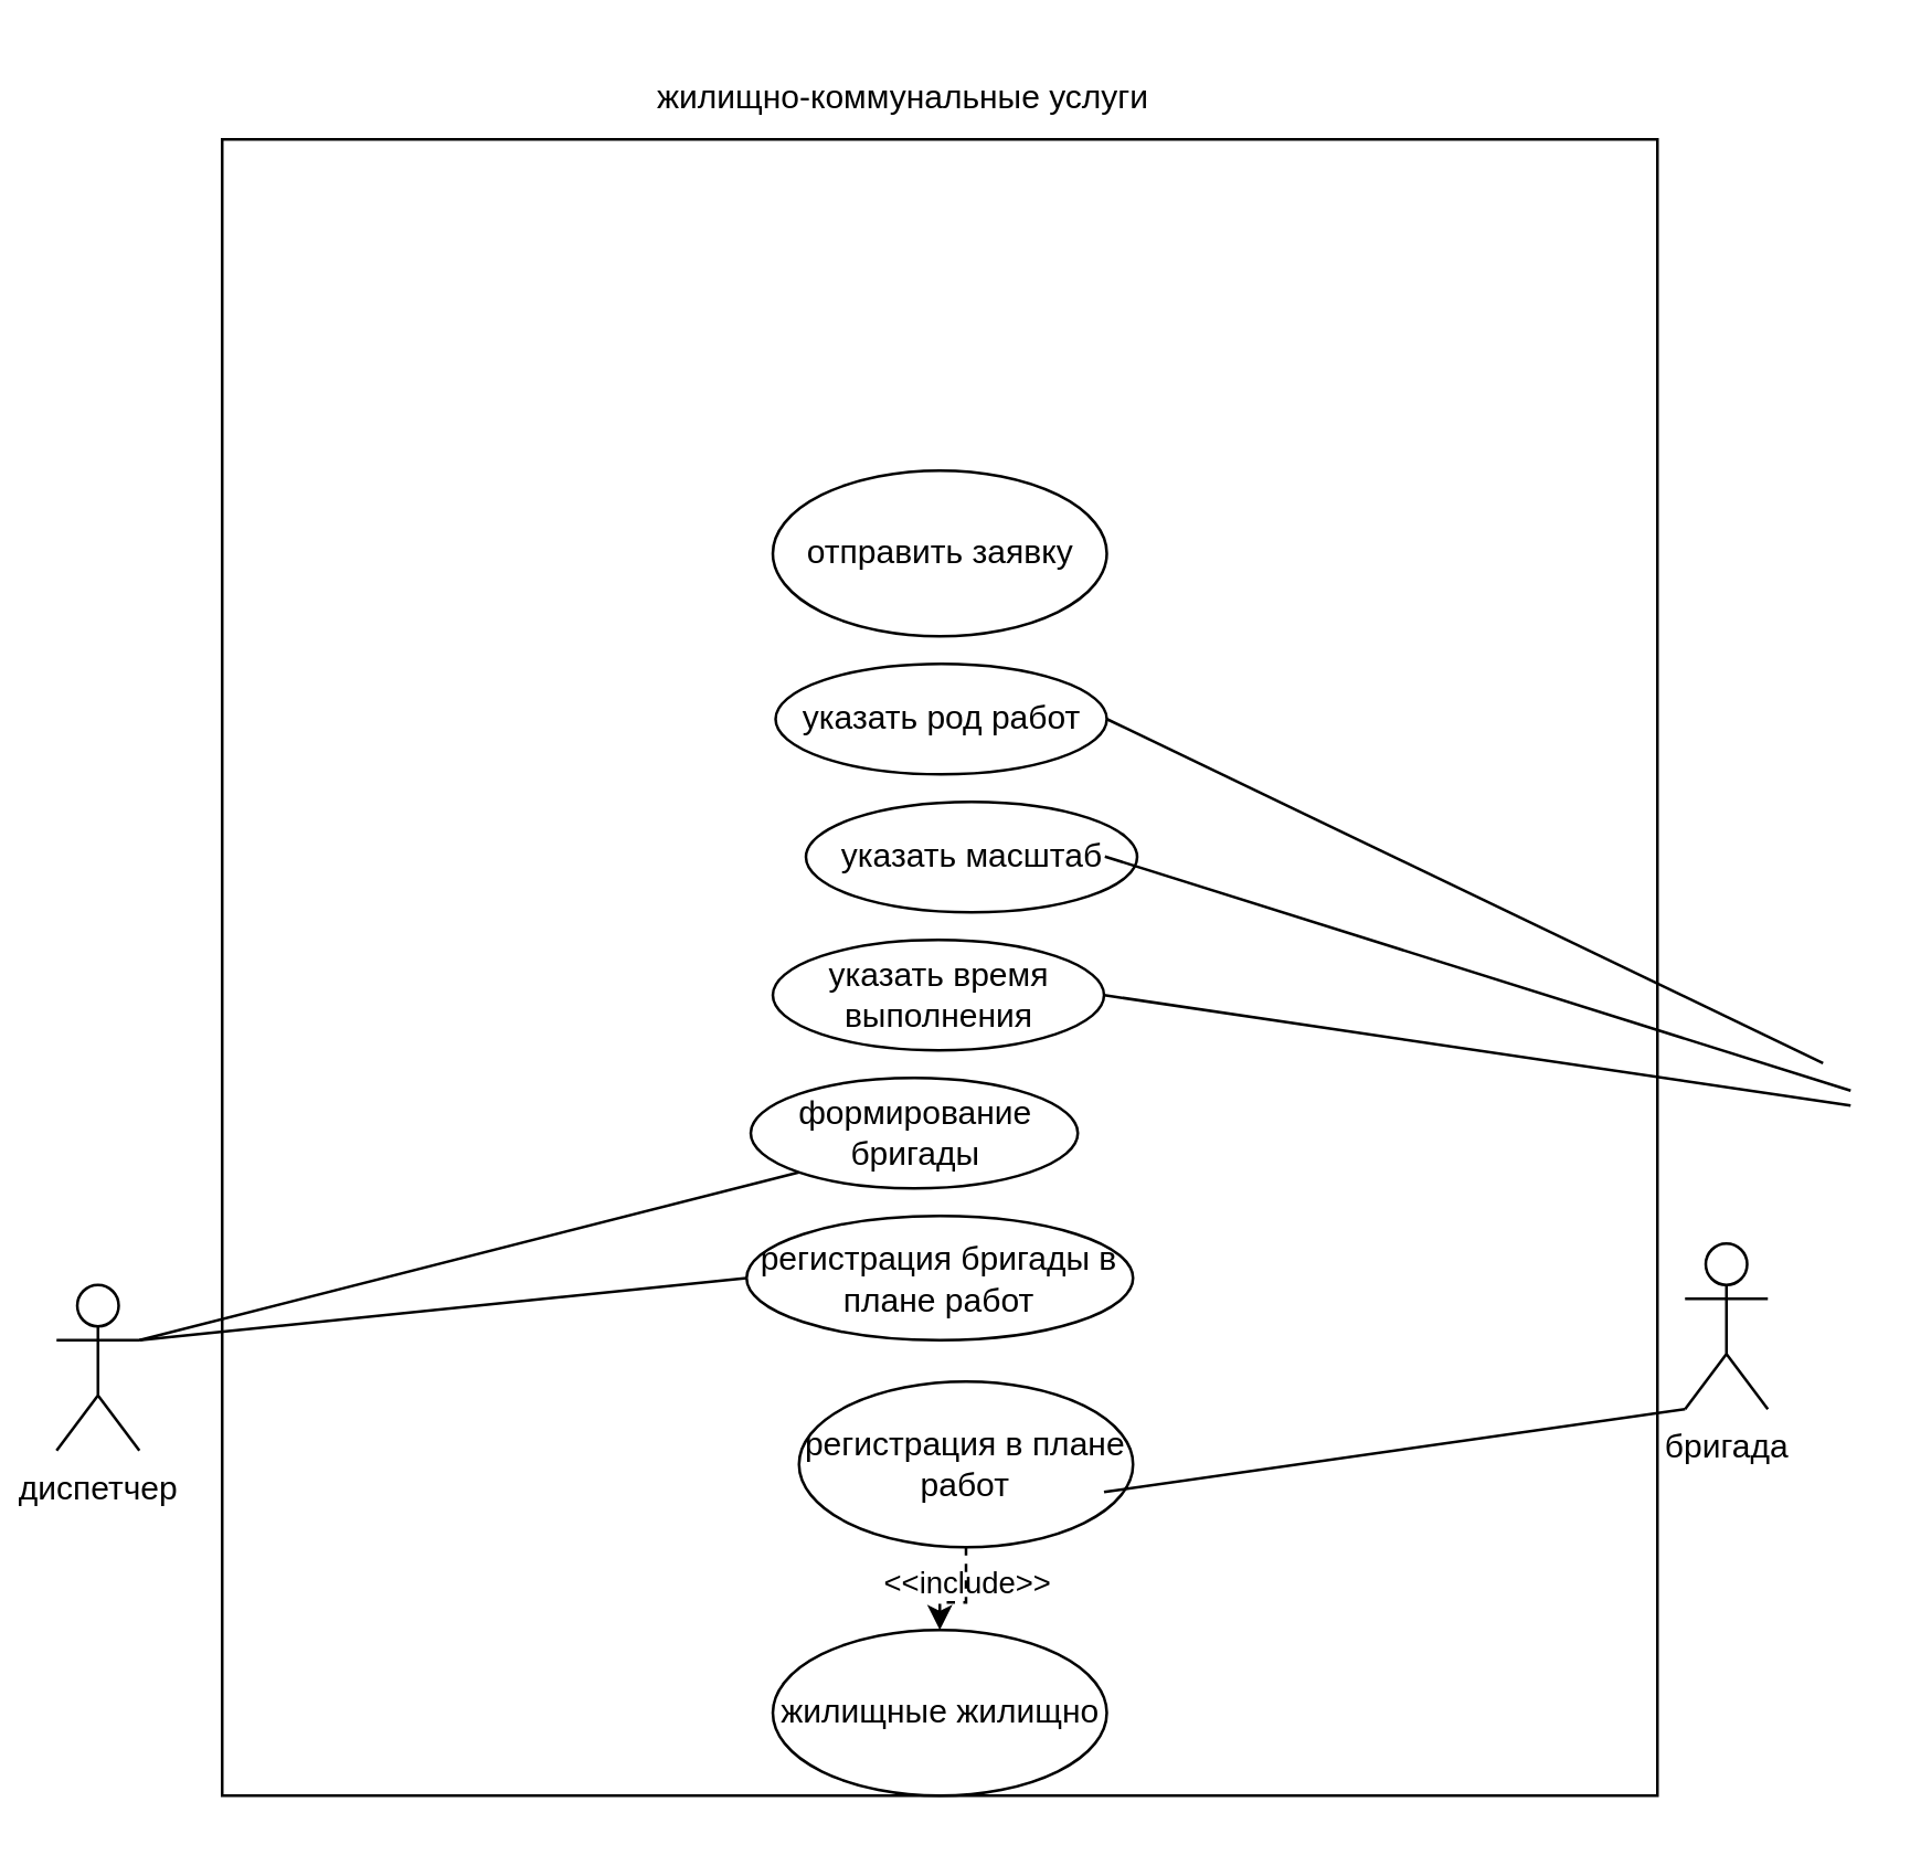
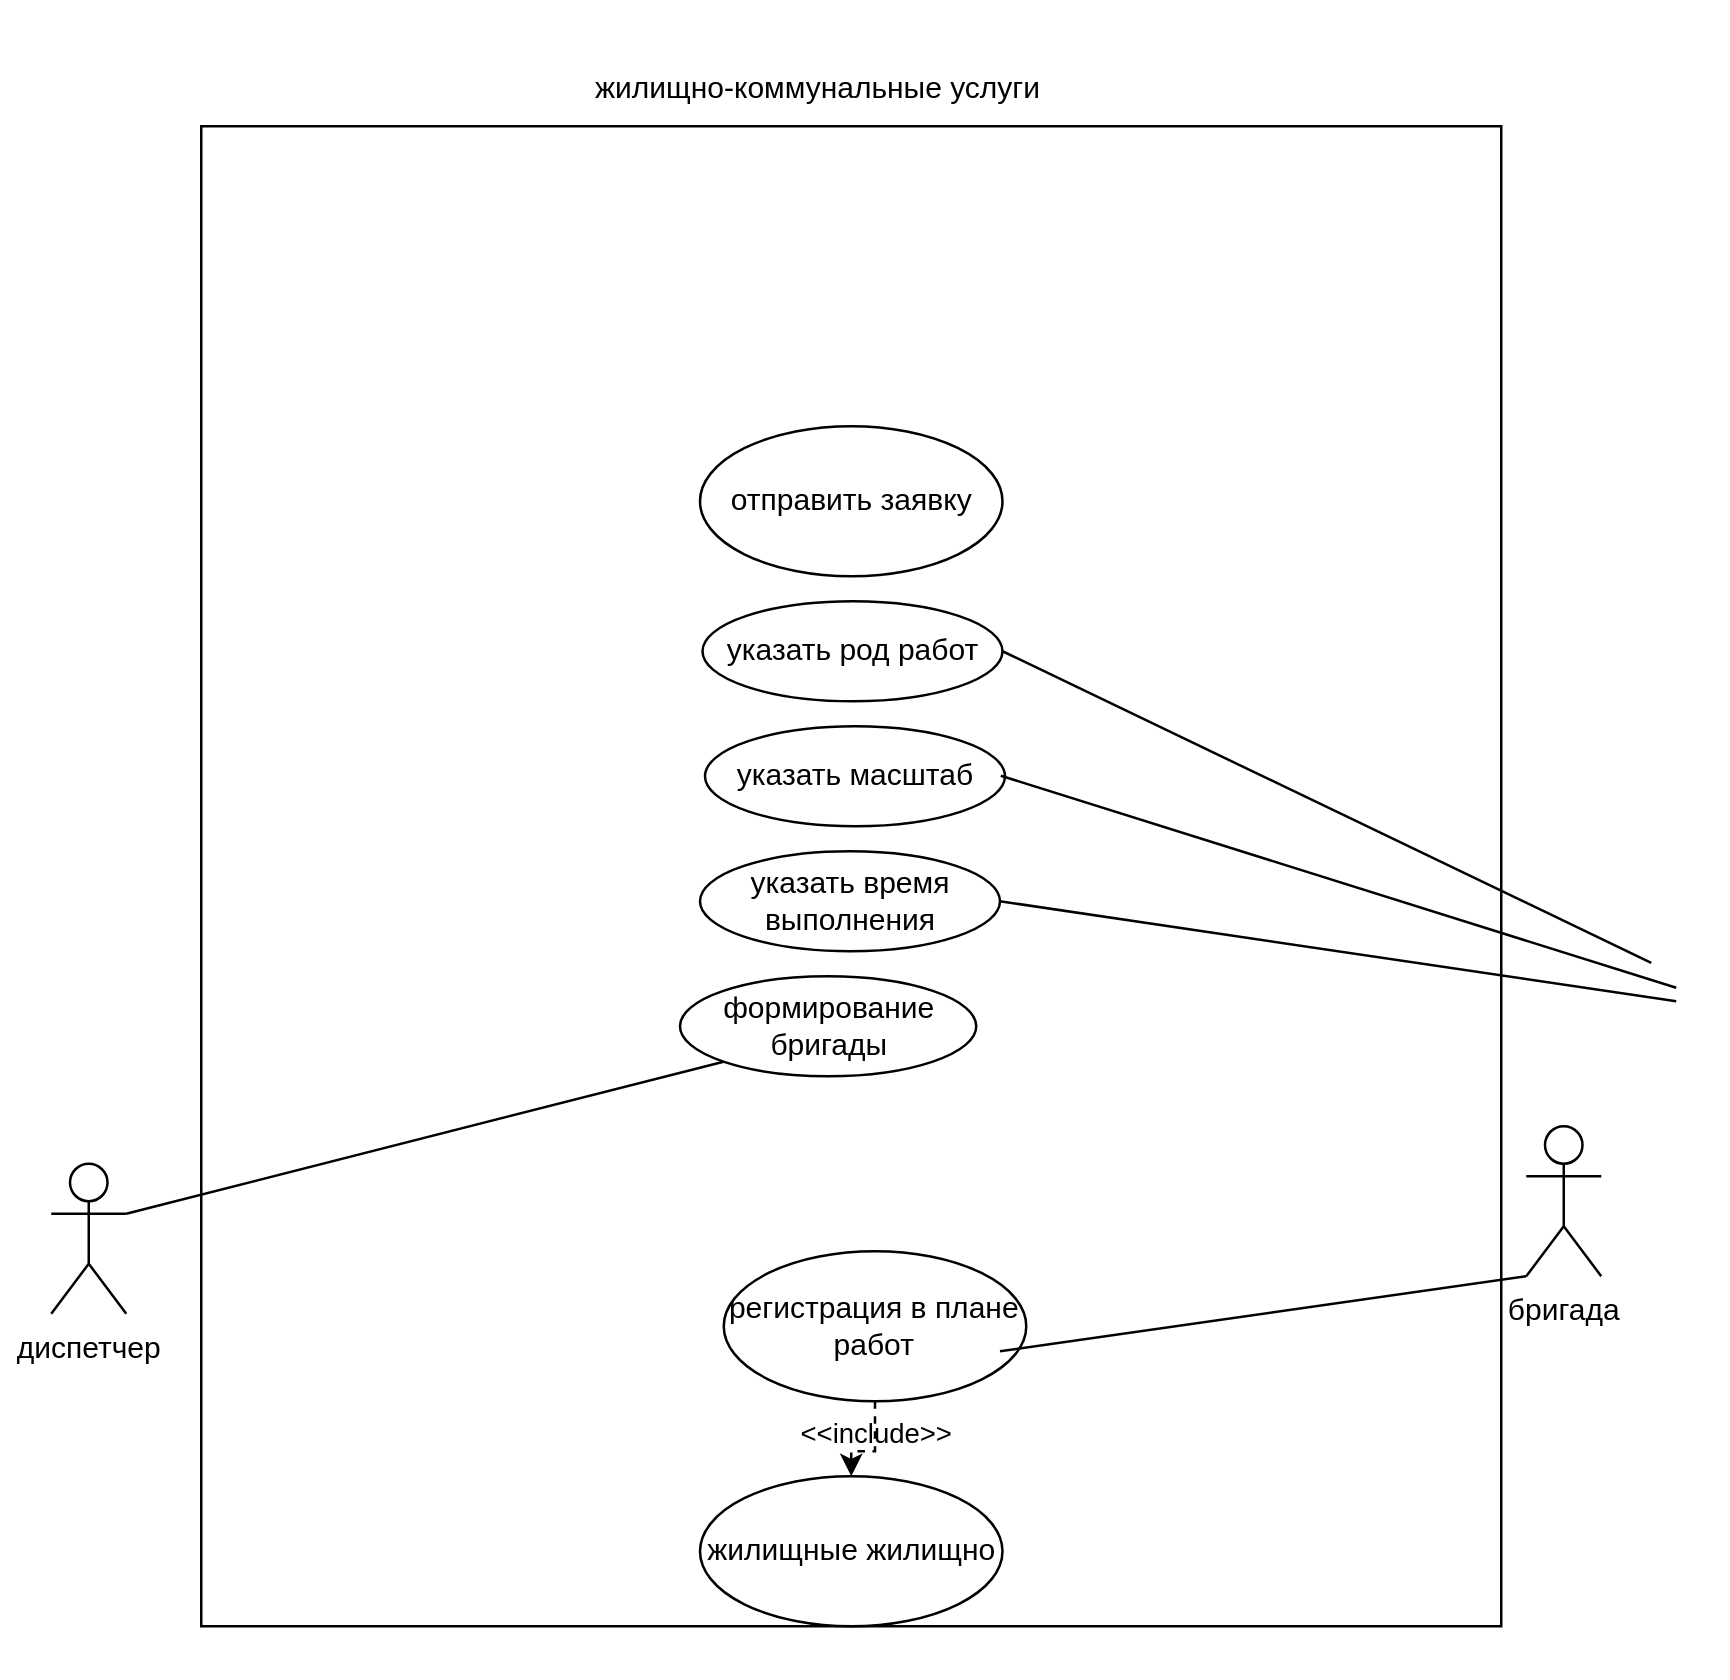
- <mxCell id="15" value="указать масштаб" style="ellipse;whiteSpace=wrap;html=1;shadow=0;glass=0;sketch=0;strokeColor=default;strokeWidth=1;fillColor=default;gradientColor=none;" parent="1" vertex="1"><mxGeometry x="291.5" y="290" width="120" height="40" as="geometry" /></mxCell>
+ <mxCell id="15" value="указать масштаб" style="ellipse;whiteSpace=wrap;html=1;shadow=0;glass=0;sketch=0;strokeColor=default;strokeWidth=1;fillColor=default;gradientColor=none;" parent="1" vertex="1"><mxGeometry x="281.5" y="290" width="120" height="40" as="geometry" /></mxCell>
- <mxCell id="13" value="регистрация бригады в плане работ" style="ellipse;whiteSpace=wrap;html=1;shadow=0;glass=0;sketch=0;strokeColor=default;strokeWidth=1;fillColor=default;gradientColor=none;" parent="1" vertex="1"><mxGeometry x="270" y="440" width="140" height="45" as="geometry" /></mxCell>
- <mxCell id="14" value="" style="endArrow=none;html=1;rounded=0;exitX=1;exitY=0.333;exitDx=0;exitDy=0;exitPerimeter=0;entryX=0;entryY=0.5;entryDx=0;entryDy=0;" parent="1" source="4" target="13" edge="1"><mxGeometry width="50" height="50" relative="1" as="geometry"><mxPoint x="490" y="440" as="sourcePoint" /><mxPoint x="540" y="390" as="targetPoint" /></mxGeometry></mxCell>
